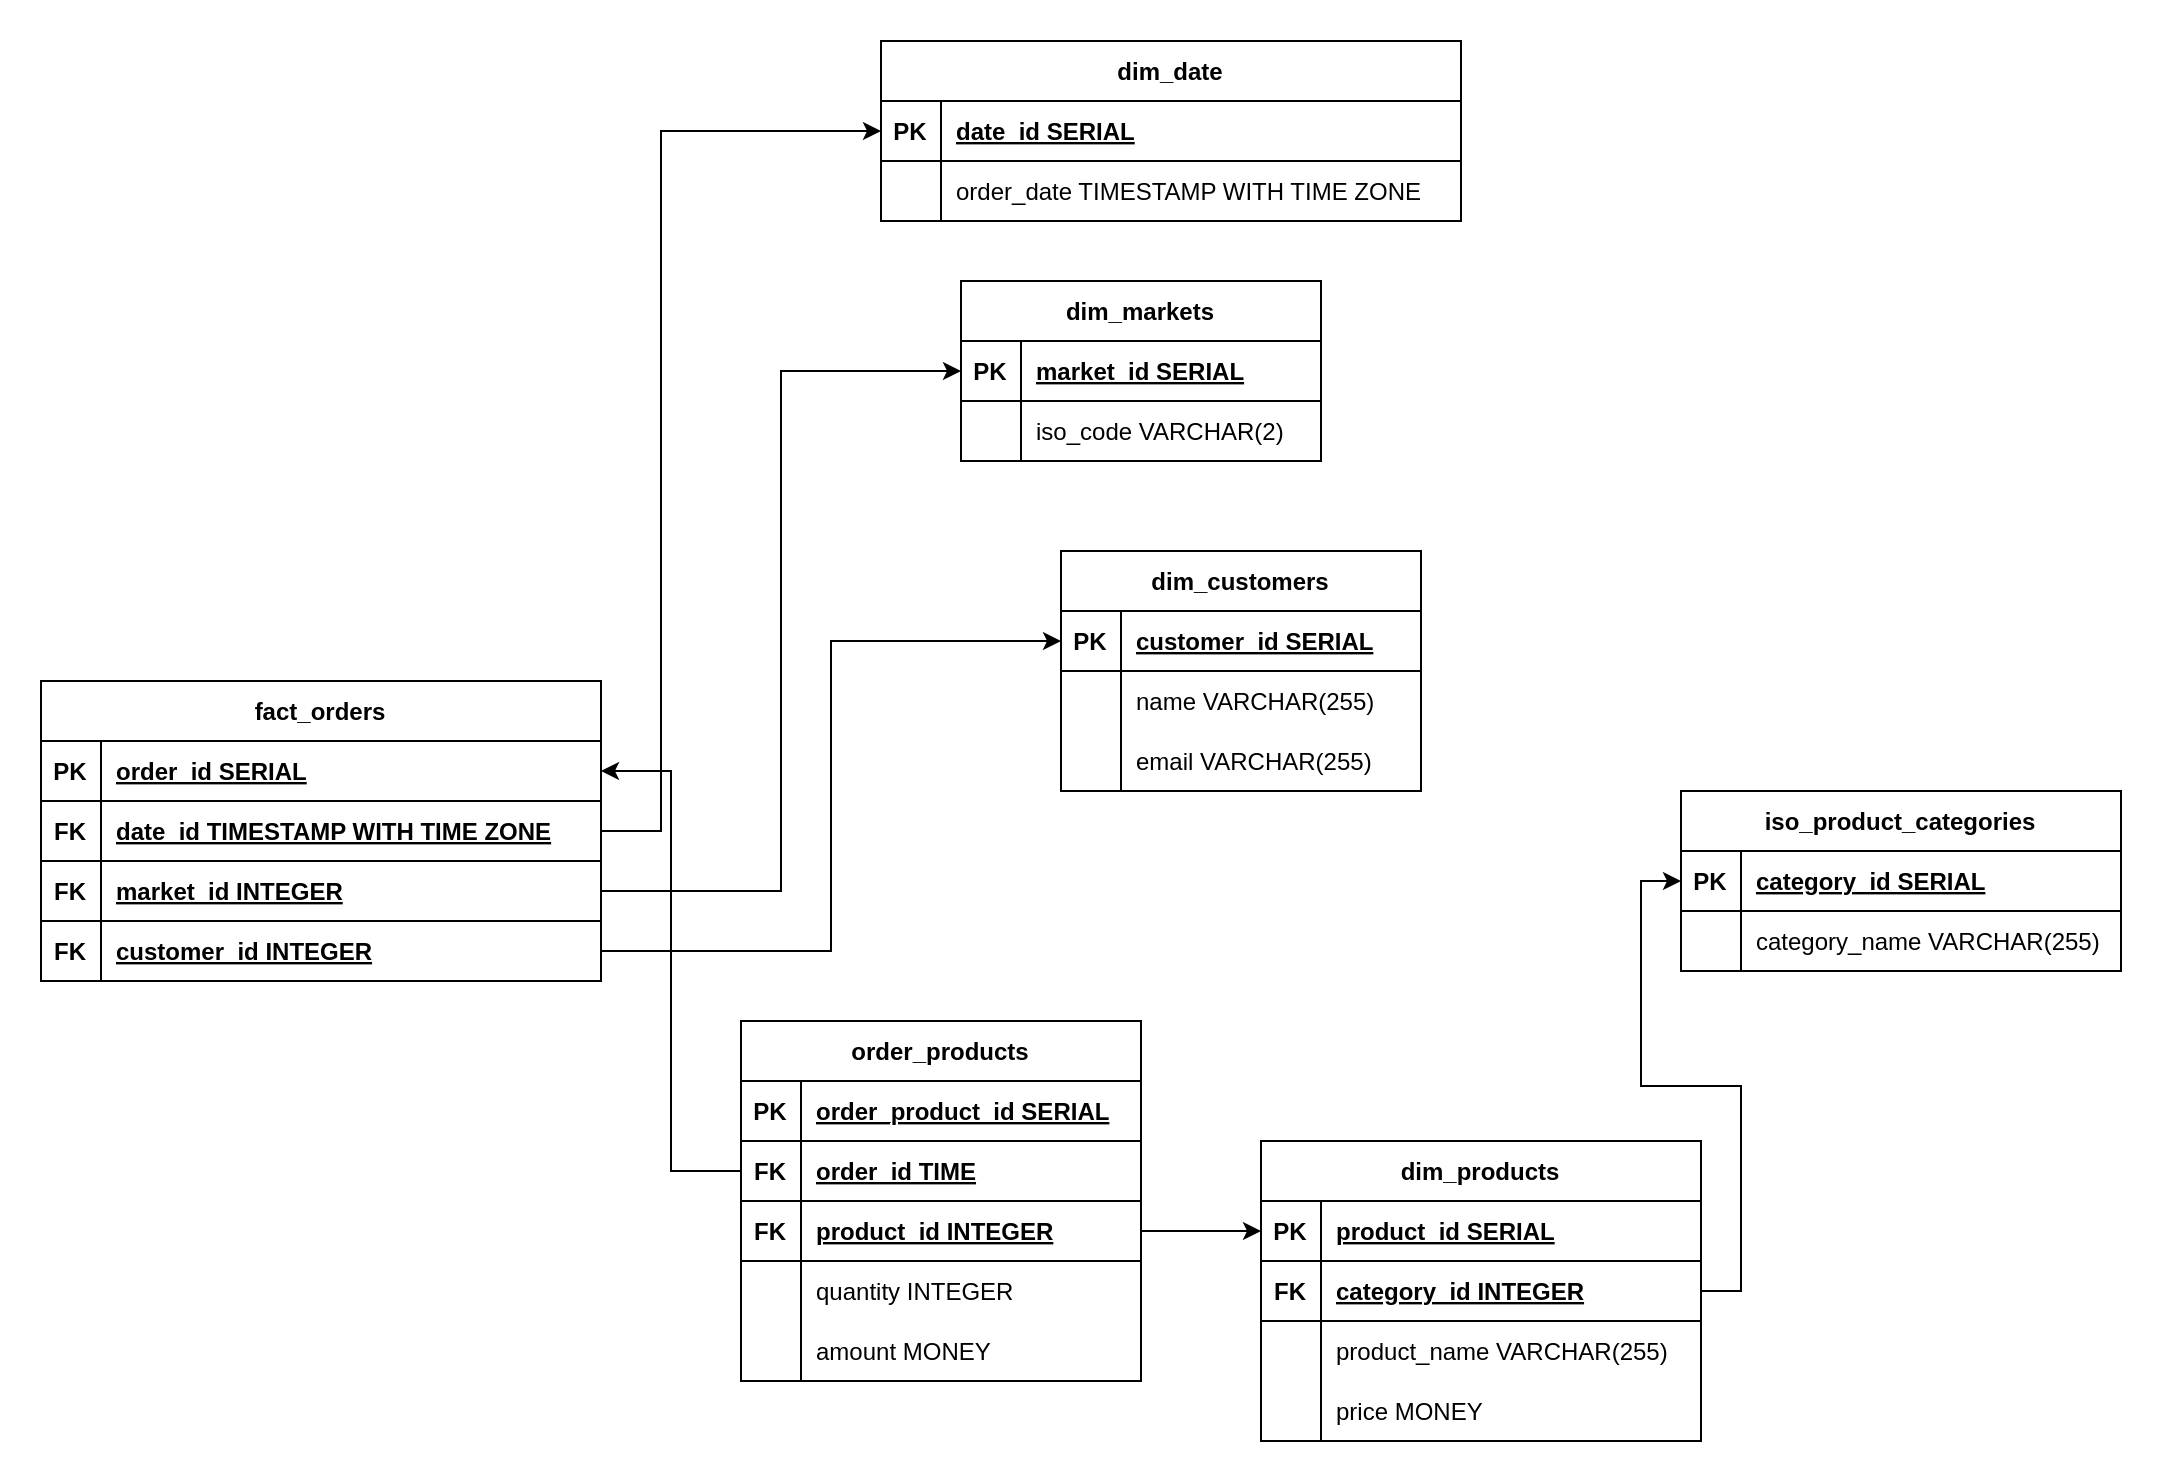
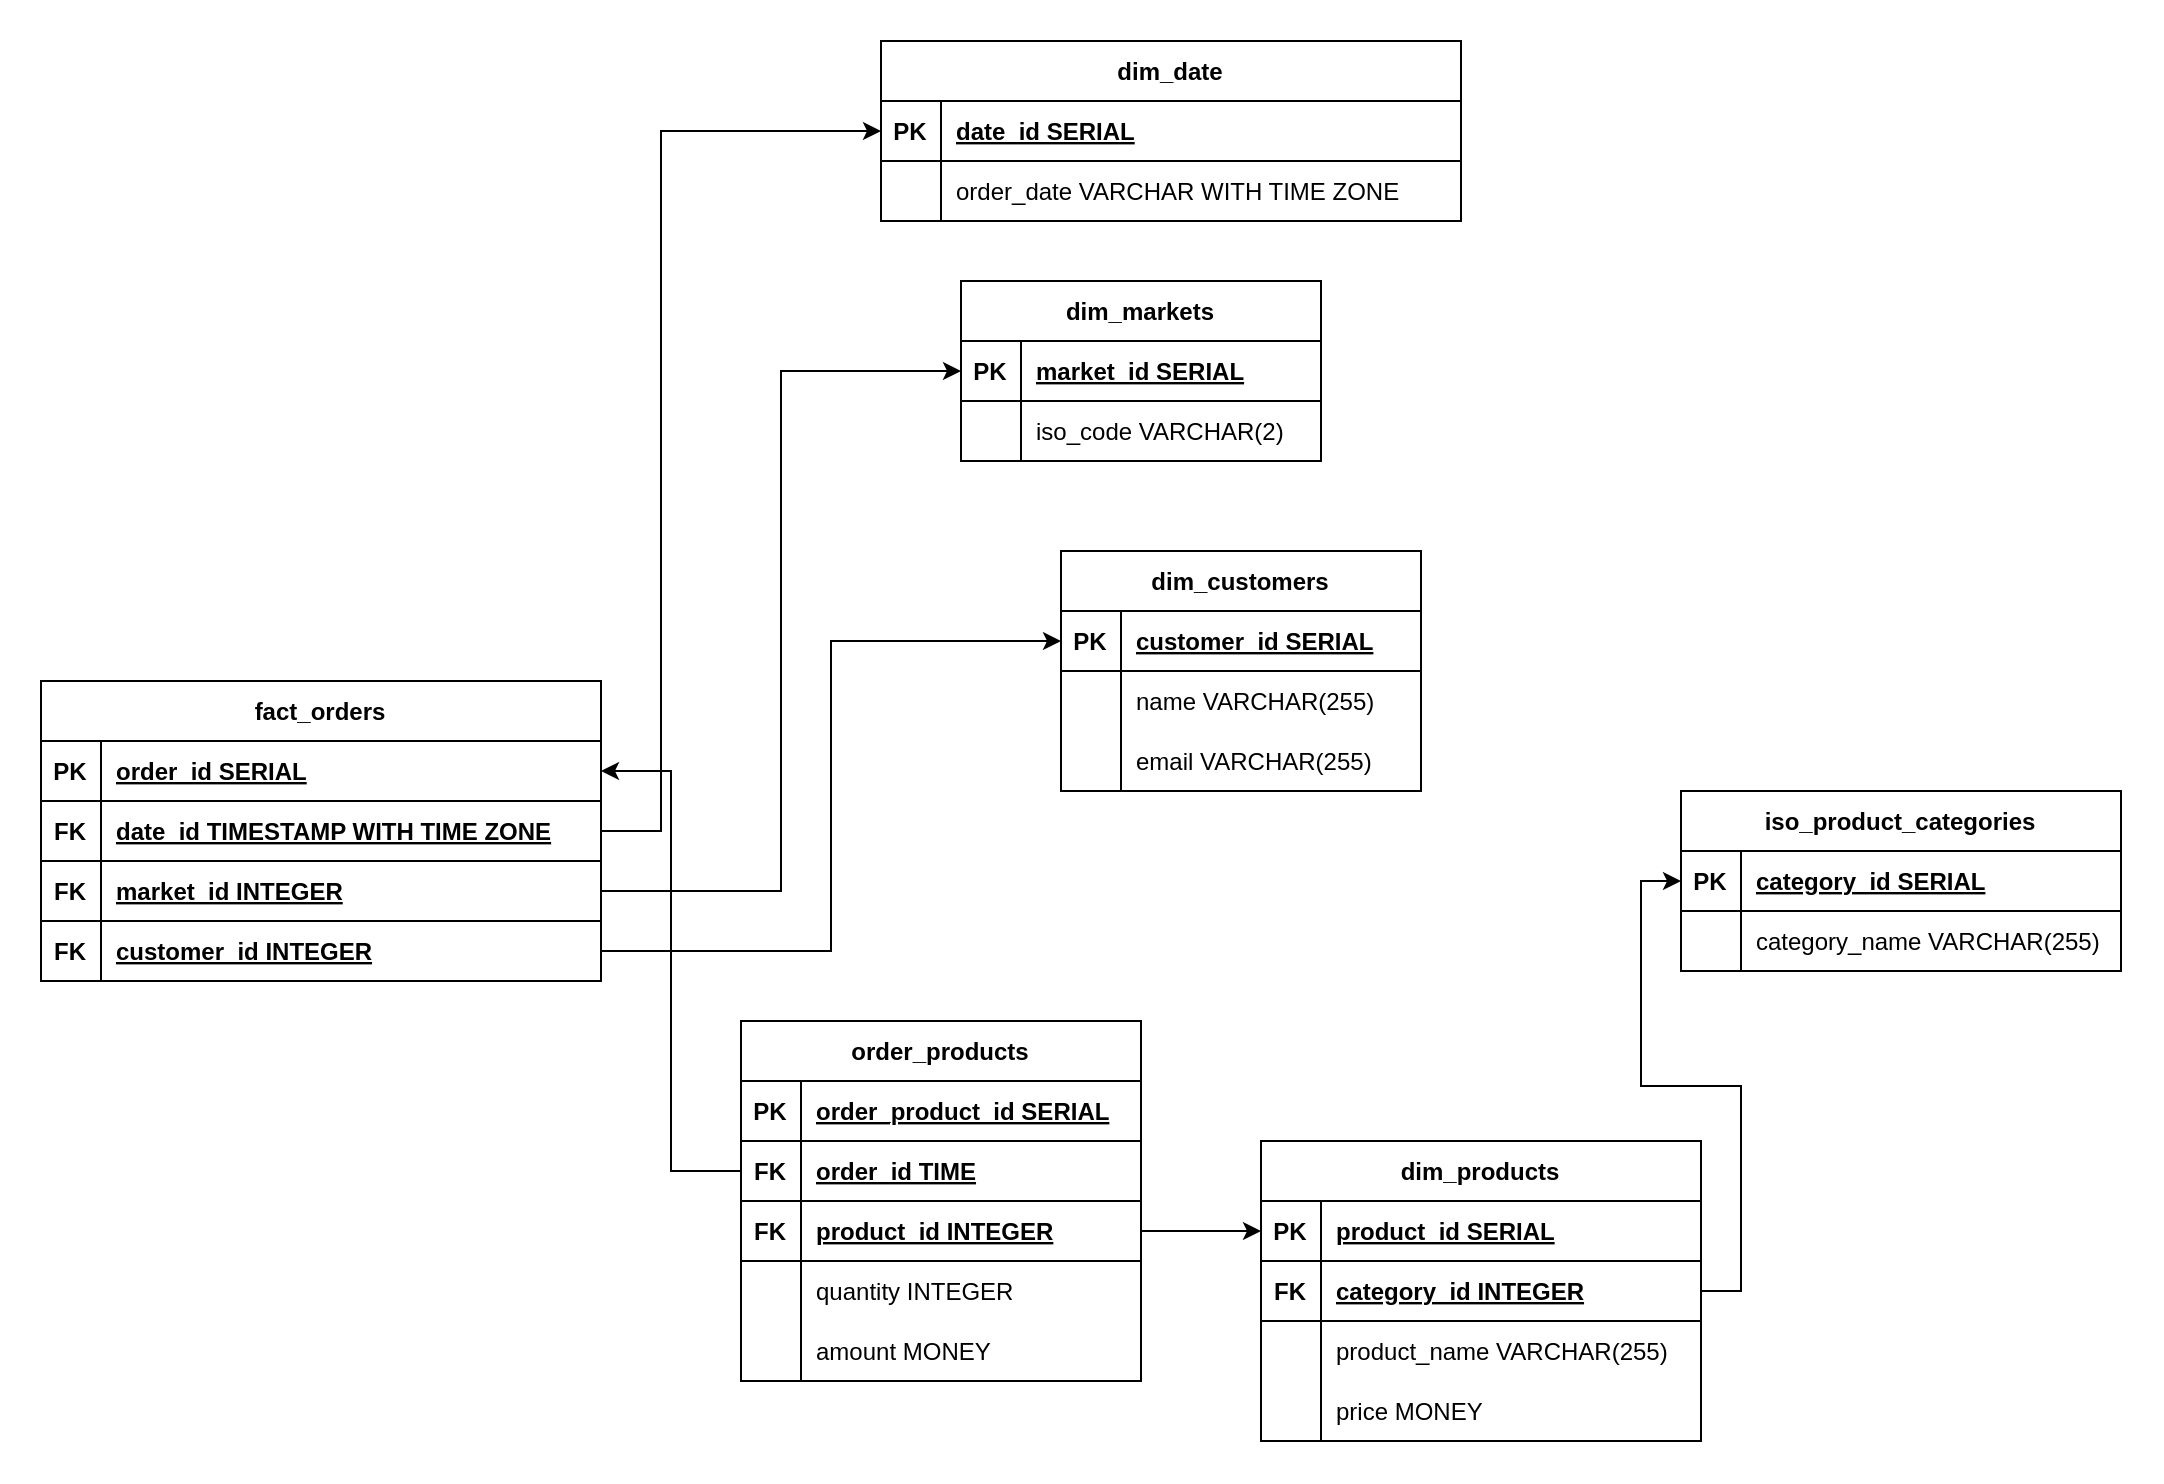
- <mxCell id="21" value="order_date TIMESTAMP WITH TIME ZONE" style="shape=partialRectangle;overflow=hidden;connectable=0;fillColor=none;align=left;strokeColor=inherit;top=0;left=0;bottom=0;right=0;spacingLeft=6;" parent="19" vertex="1"><mxGeometry x="30" width="260" height="30" as="geometry"><mxRectangle width="260" height="30" as="alternateBounds" /></mxGeometry></mxCell>
+ <mxCell id="21" value="order_date VARCHAR WITH TIME ZONE" style="shape=partialRectangle;overflow=hidden;connectable=0;fillColor=none;align=left;strokeColor=inherit;top=0;left=0;bottom=0;right=0;spacingLeft=6;" parent="19" vertex="1"><mxGeometry x="30" width="260" height="30" as="geometry"><mxRectangle width="260" height="30" as="alternateBounds" /></mxGeometry></mxCell>
